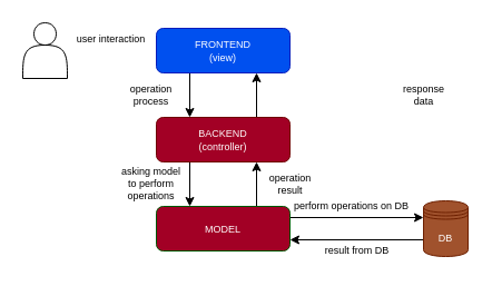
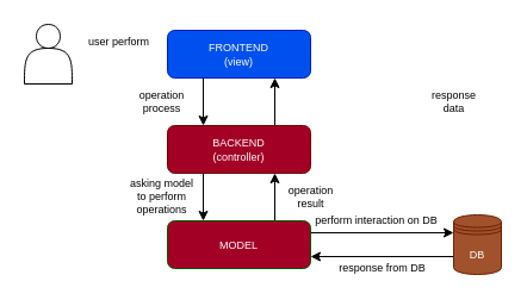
- <mxCell id="17" value="user interaction" style="text;html=1;align=center;verticalAlign=middle;resizable=0;points=[];autosize=1;strokeColor=none;fillColor=none;fontColor=#000000;strokeWidth=1;fontSize=9;" parent="1" vertex="1"><mxGeometry x="54" y="25" width="90" height="20" as="geometry" /></mxCell>
+ <mxCell id="17" value="user perform" style="text;html=1;align=center;verticalAlign=middle;resizable=0;points=[];autosize=1;strokeColor=none;fillColor=none;fontColor=#000000;strokeWidth=1;fontSize=9;" parent="1" vertex="1"><mxGeometry x="54" y="25" width="90" height="20" as="geometry" /></mxCell>
- <mxCell id="19" value="&lt;p style=&quot;line-height: 110%;&quot;&gt;&lt;font style=&quot;font-size: 9px;&quot;&gt;perform operations on DB&lt;/font&gt;&lt;/p&gt;" style="text;html=1;align=center;verticalAlign=middle;resizable=0;points=[];autosize=1;strokeColor=none;fillColor=none;fontColor=#000000;" parent="1" vertex="1"><mxGeometry x="250" y="160" width="130" height="50" as="geometry" /></mxCell>
+ <mxCell id="19" value="&lt;p style=&quot;line-height: 110%;&quot;&gt;&lt;font style=&quot;font-size: 9px;&quot;&gt;perform interaction on DB&lt;/font&gt;&lt;/p&gt;" style="text;html=1;align=center;verticalAlign=middle;resizable=0;points=[];autosize=1;strokeColor=none;fillColor=none;fontColor=#000000;" parent="1" vertex="1"><mxGeometry x="250" y="160" width="130" height="50" as="geometry" /></mxCell>
- <mxCell id="18" value="result from DB" style="text;html=1;align=center;verticalAlign=middle;resizable=0;points=[];autosize=1;strokeColor=none;fillColor=none;fontColor=#000000;fontSize=9;" parent="1" vertex="1"><mxGeometry x="270" y="215" width="100" height="20" as="geometry" /></mxCell>
+ <mxCell id="18" value="response from DB" style="text;html=1;align=center;verticalAlign=middle;resizable=0;points=[];autosize=1;strokeColor=none;fillColor=none;fontColor=#000000;fontSize=9;" parent="1" vertex="1"><mxGeometry x="270" y="215" width="100" height="20" as="geometry" /></mxCell>
